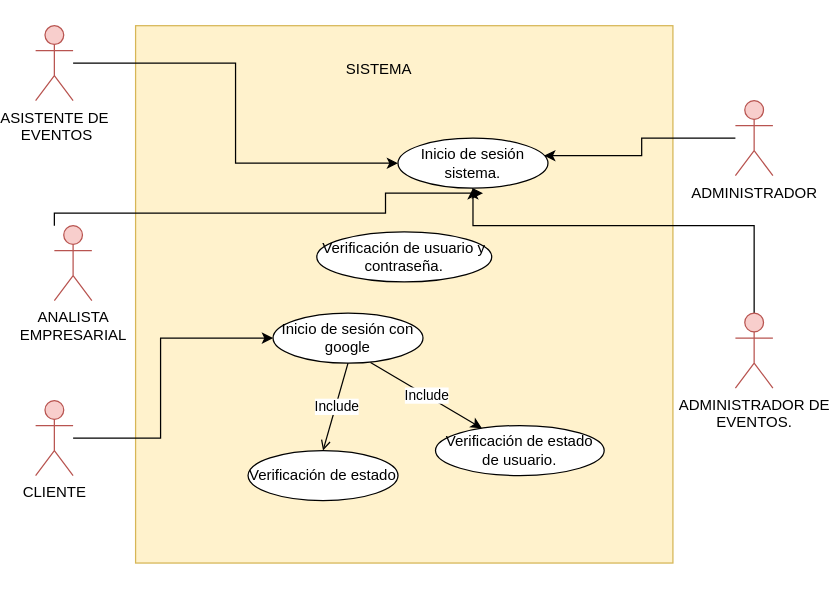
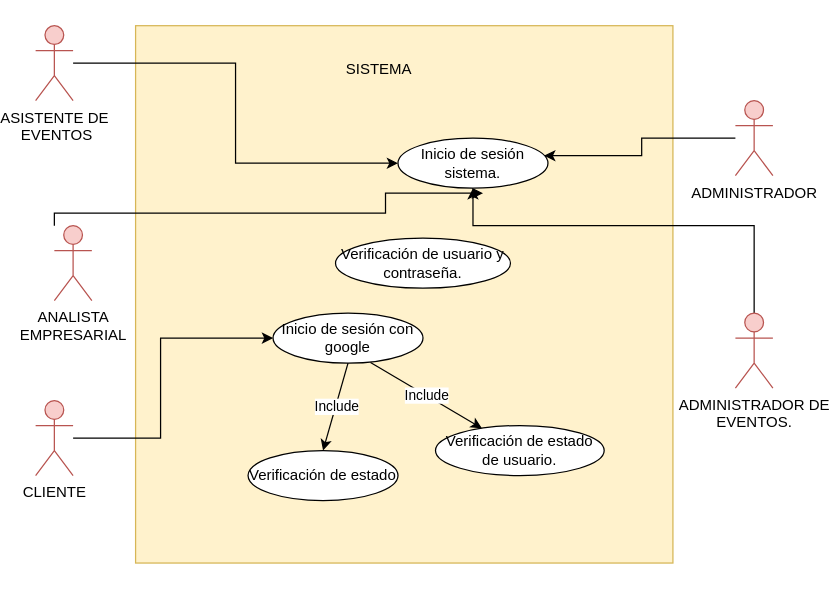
- <mxCell id="22" value="Verificación de usuario y contraseña." style="ellipse;whiteSpace=wrap;html=1;" vertex="1" parent="1"><mxGeometry x="245" y="185" width="140" height="40" as="geometry" /></mxCell>
+ <mxCell id="22" value="Verificación de usuario y contraseña." style="ellipse;whiteSpace=wrap;html=1;" vertex="1" parent="1"><mxGeometry x="260" y="190" width="140" height="40" as="geometry" /></mxCell>
- <mxCell id="9" value="" style="endArrow=open;html=1;rounded=0;entryX=0.5;entryY=0;entryDx=0;entryDy=0;exitX=0.5;exitY=1;exitDx=0;exitDy=0;" edge="1" parent="1" source="6" target="8"><mxGeometry relative="1" as="geometry"><mxPoint x="230" y="240" as="sourcePoint" /><mxPoint x="330" y="240" as="targetPoint" /></mxGeometry></mxCell>
+ <mxCell id="9" value="" style="endArrow=classic;html=1;rounded=0;entryX=0.5;entryY=0;entryDx=0;entryDy=0;exitX=0.5;exitY=1;exitDx=0;exitDy=0;" edge="1" parent="1" source="6" target="8"><mxGeometry relative="1" as="geometry"><mxPoint x="230" y="240" as="sourcePoint" /><mxPoint x="330" y="240" as="targetPoint" /></mxGeometry></mxCell>
